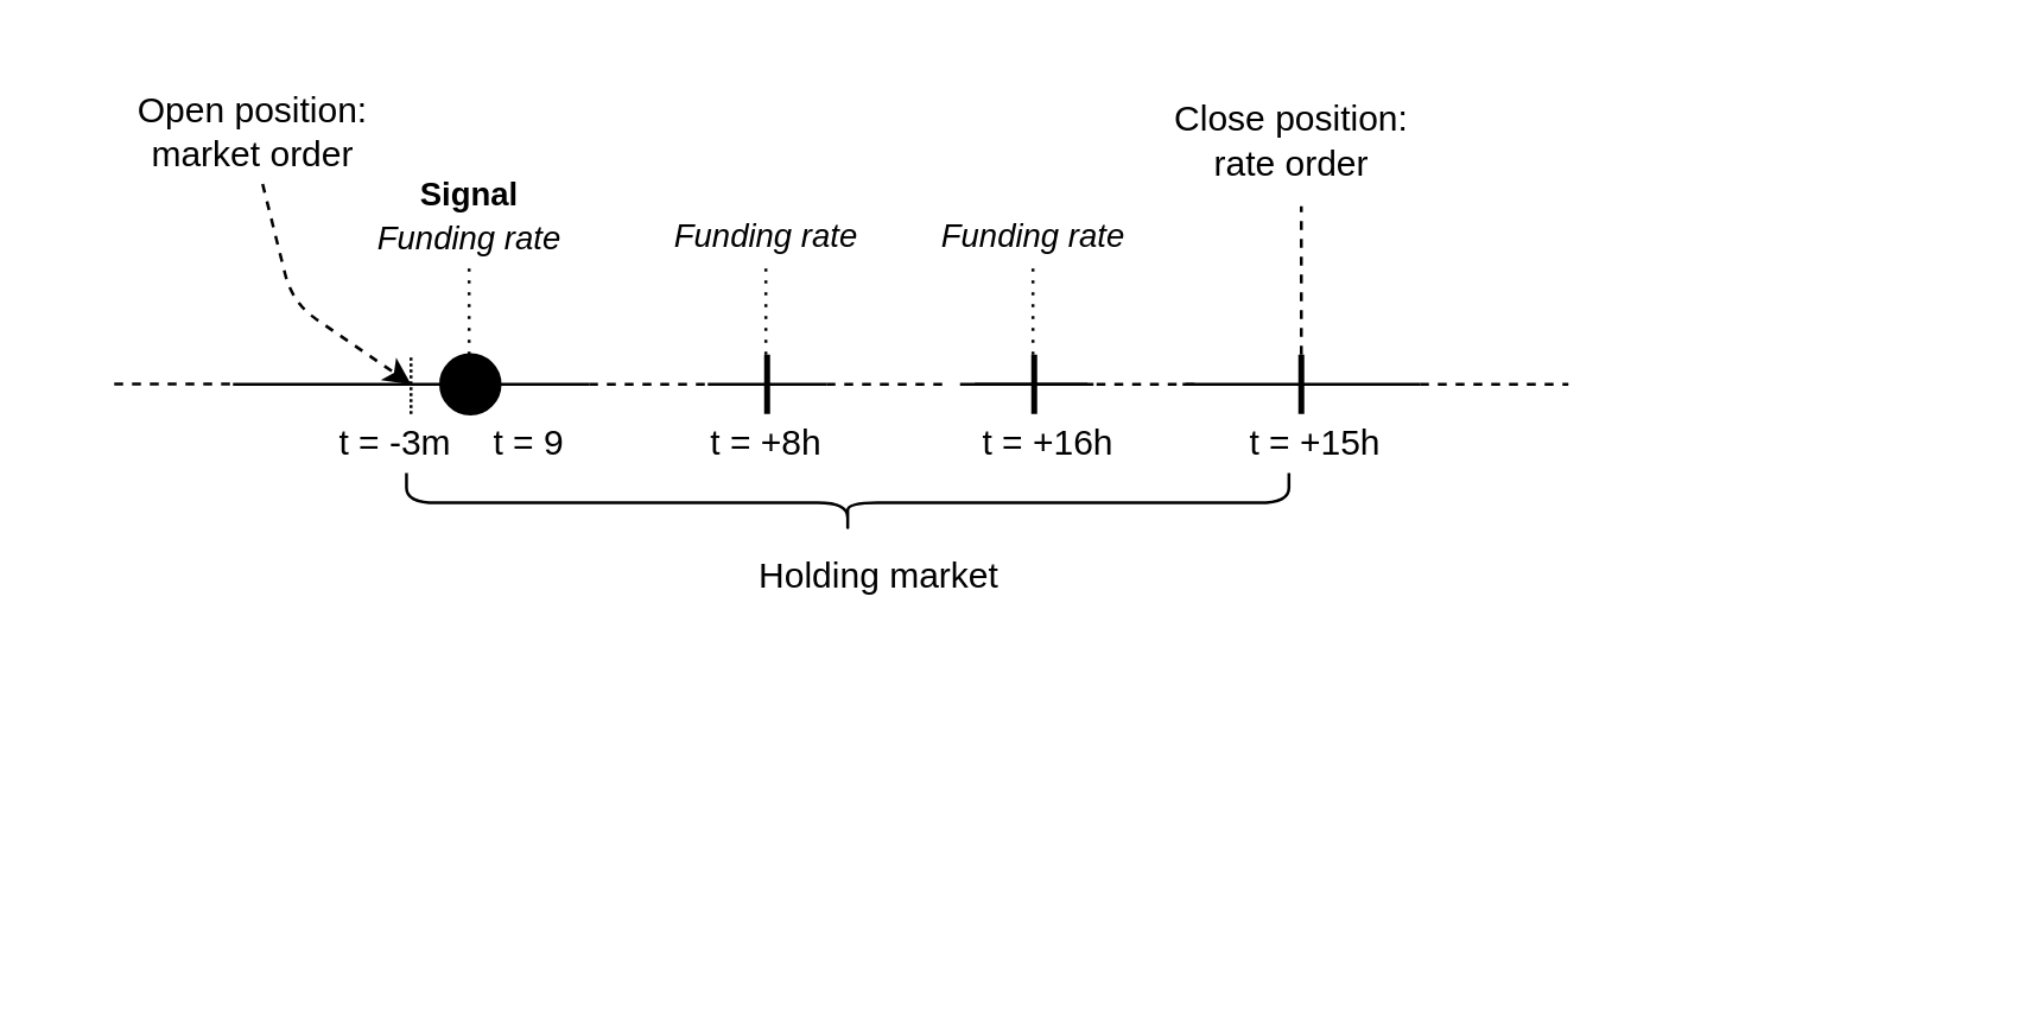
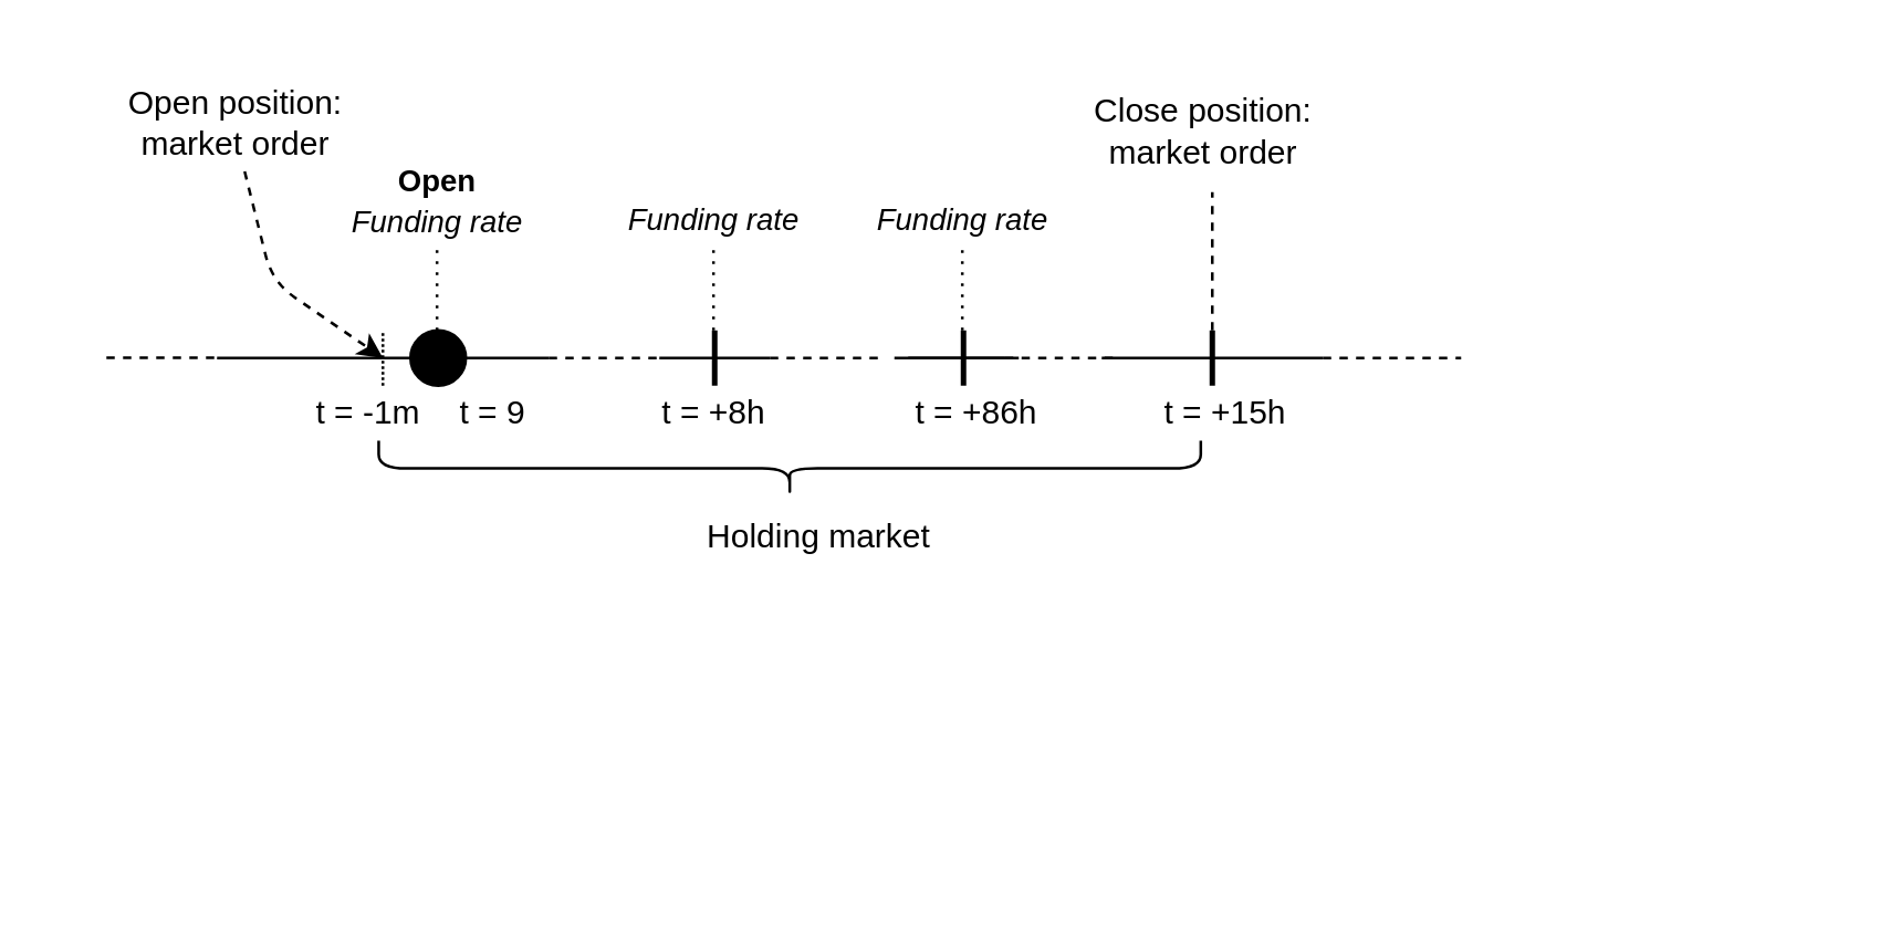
- <mxCell id="33" value="Close position:&lt;br&gt;rate order" style="text;html=1;strokeColor=none;fillColor=none;align=center;verticalAlign=middle;whiteSpace=wrap;rounded=0;" vertex="1" parent="1"><mxGeometry x="370.5" y="31.52" width="127.5" height="30" as="geometry" /></mxCell>
+ <mxCell id="33" value="Close position:&lt;br&gt;market order" style="text;html=1;strokeColor=none;fillColor=none;align=center;verticalAlign=middle;whiteSpace=wrap;rounded=0;" vertex="1" parent="1"><mxGeometry x="370.5" y="31.52" width="127.5" height="30" as="geometry" /></mxCell>
- <mxCell id="6" value="&lt;font style=&quot;font-size: 11px&quot;&gt;&lt;b&gt;Signal&lt;/b&gt;&lt;i&gt;&lt;br&gt;Funding rate &lt;br&gt;&lt;/i&gt;&lt;/font&gt;" style="text;html=1;strokeColor=none;fillColor=none;align=center;verticalAlign=middle;whiteSpace=wrap;rounded=0;" vertex="1" parent="1"><mxGeometry x="118" y="61.52" width="80" height="20" as="geometry" /></mxCell>
+ <mxCell id="6" value="&lt;font style=&quot;font-size: 11px&quot;&gt;&lt;b&gt;Open&lt;/b&gt;&lt;i&gt;&lt;br&gt;Funding rate &lt;br&gt;&lt;/i&gt;&lt;/font&gt;" style="text;html=1;strokeColor=none;fillColor=none;align=center;verticalAlign=middle;whiteSpace=wrap;rounded=0;" vertex="1" parent="1"><mxGeometry x="118" y="61.52" width="80" height="20" as="geometry" /></mxCell>
- <mxCell id="38" value="t = -3m" style="text;html=1;strokeColor=none;fillColor=none;align=center;verticalAlign=middle;whiteSpace=wrap;rounded=0;" vertex="1" parent="1"><mxGeometry x="108" y="139" width="50" height="20" as="geometry" /></mxCell>
+ <mxCell id="38" value="t = -1m" style="text;html=1;strokeColor=none;fillColor=none;align=center;verticalAlign=middle;whiteSpace=wrap;rounded=0;" vertex="1" parent="1"><mxGeometry x="108" y="139" width="50" height="20" as="geometry" /></mxCell>
- <mxCell id="30" value="t = +16h" style="text;html=1;strokeColor=none;fillColor=none;align=center;verticalAlign=middle;whiteSpace=wrap;rounded=0;" vertex="1" parent="1"><mxGeometry x="328" y="139" width="50" height="20" as="geometry" /></mxCell>
+ <mxCell id="30" value="t = +86h" style="text;html=1;strokeColor=none;fillColor=none;align=center;verticalAlign=middle;whiteSpace=wrap;rounded=0;" vertex="1" parent="1"><mxGeometry x="328" y="139" width="50" height="20" as="geometry" /></mxCell>
